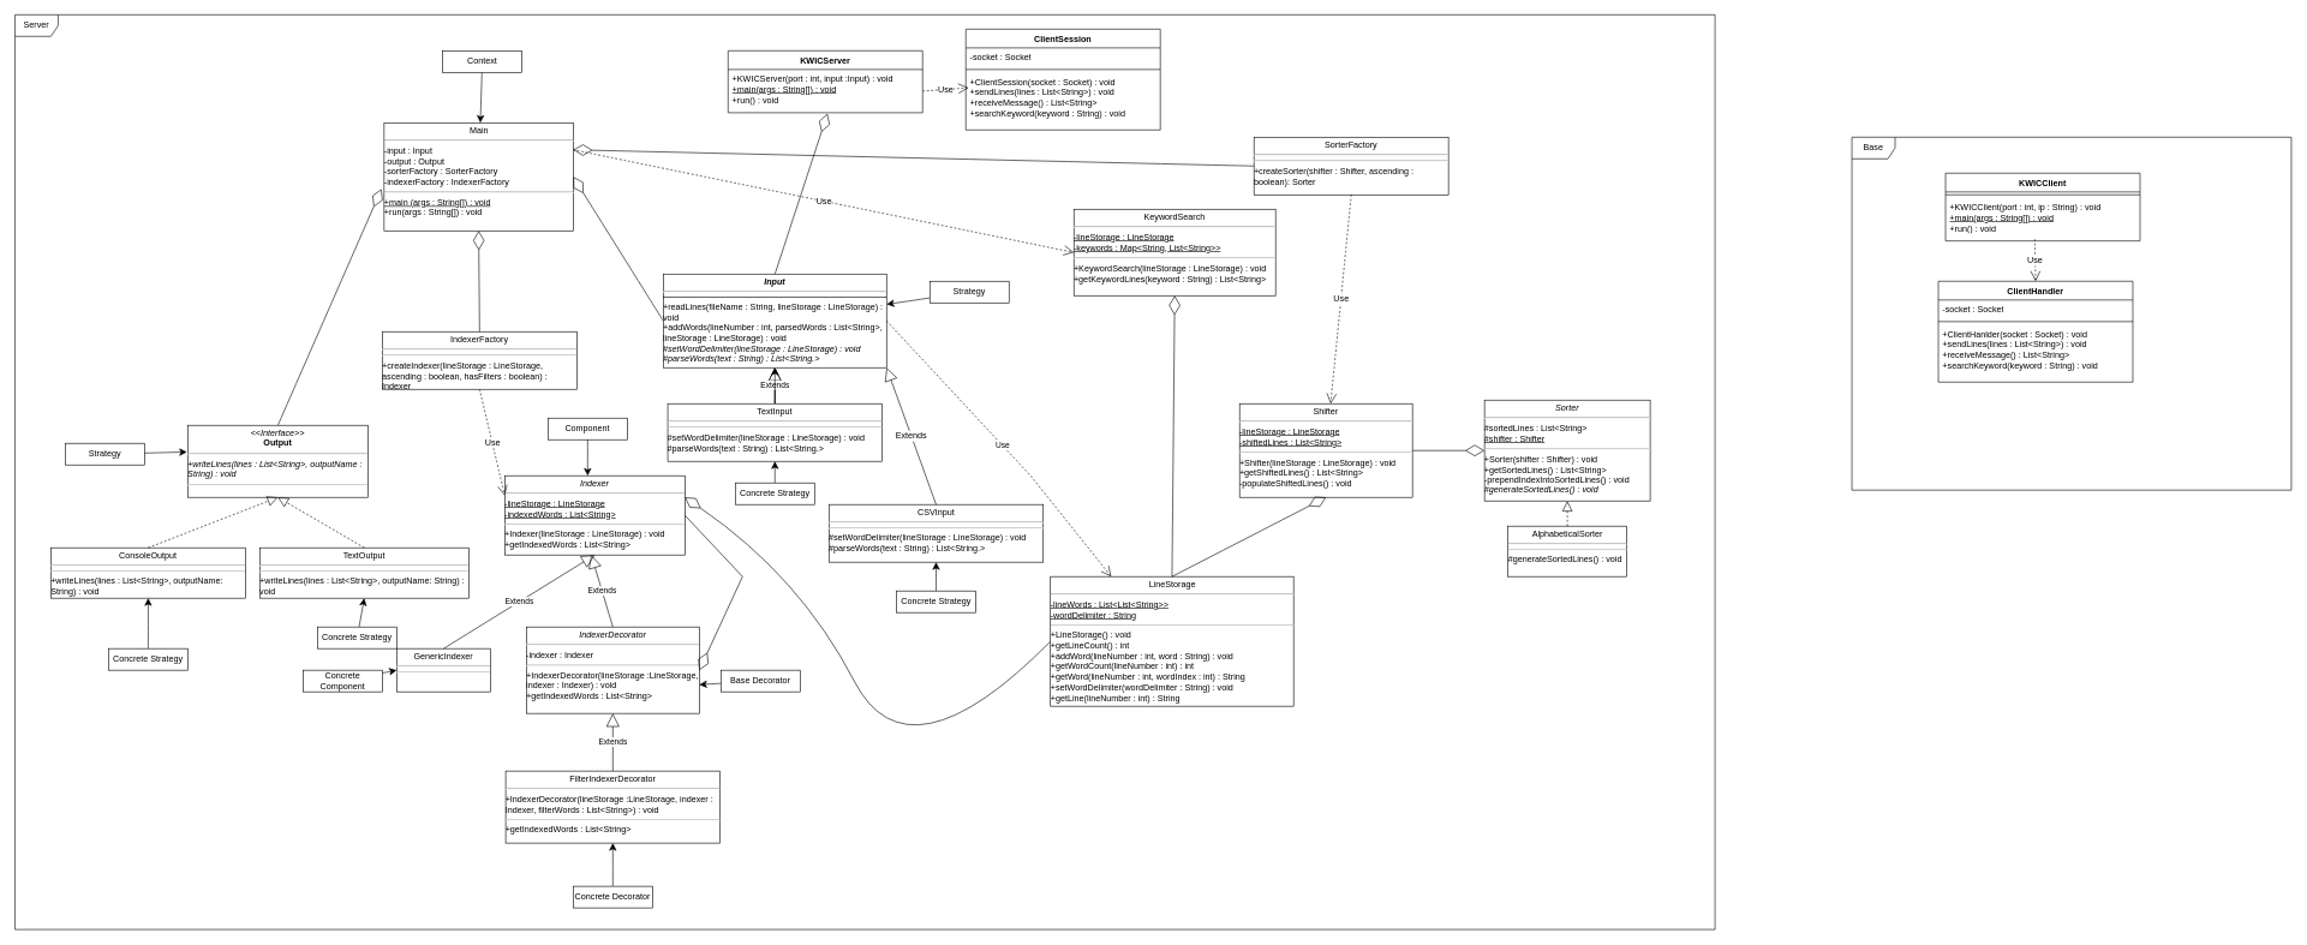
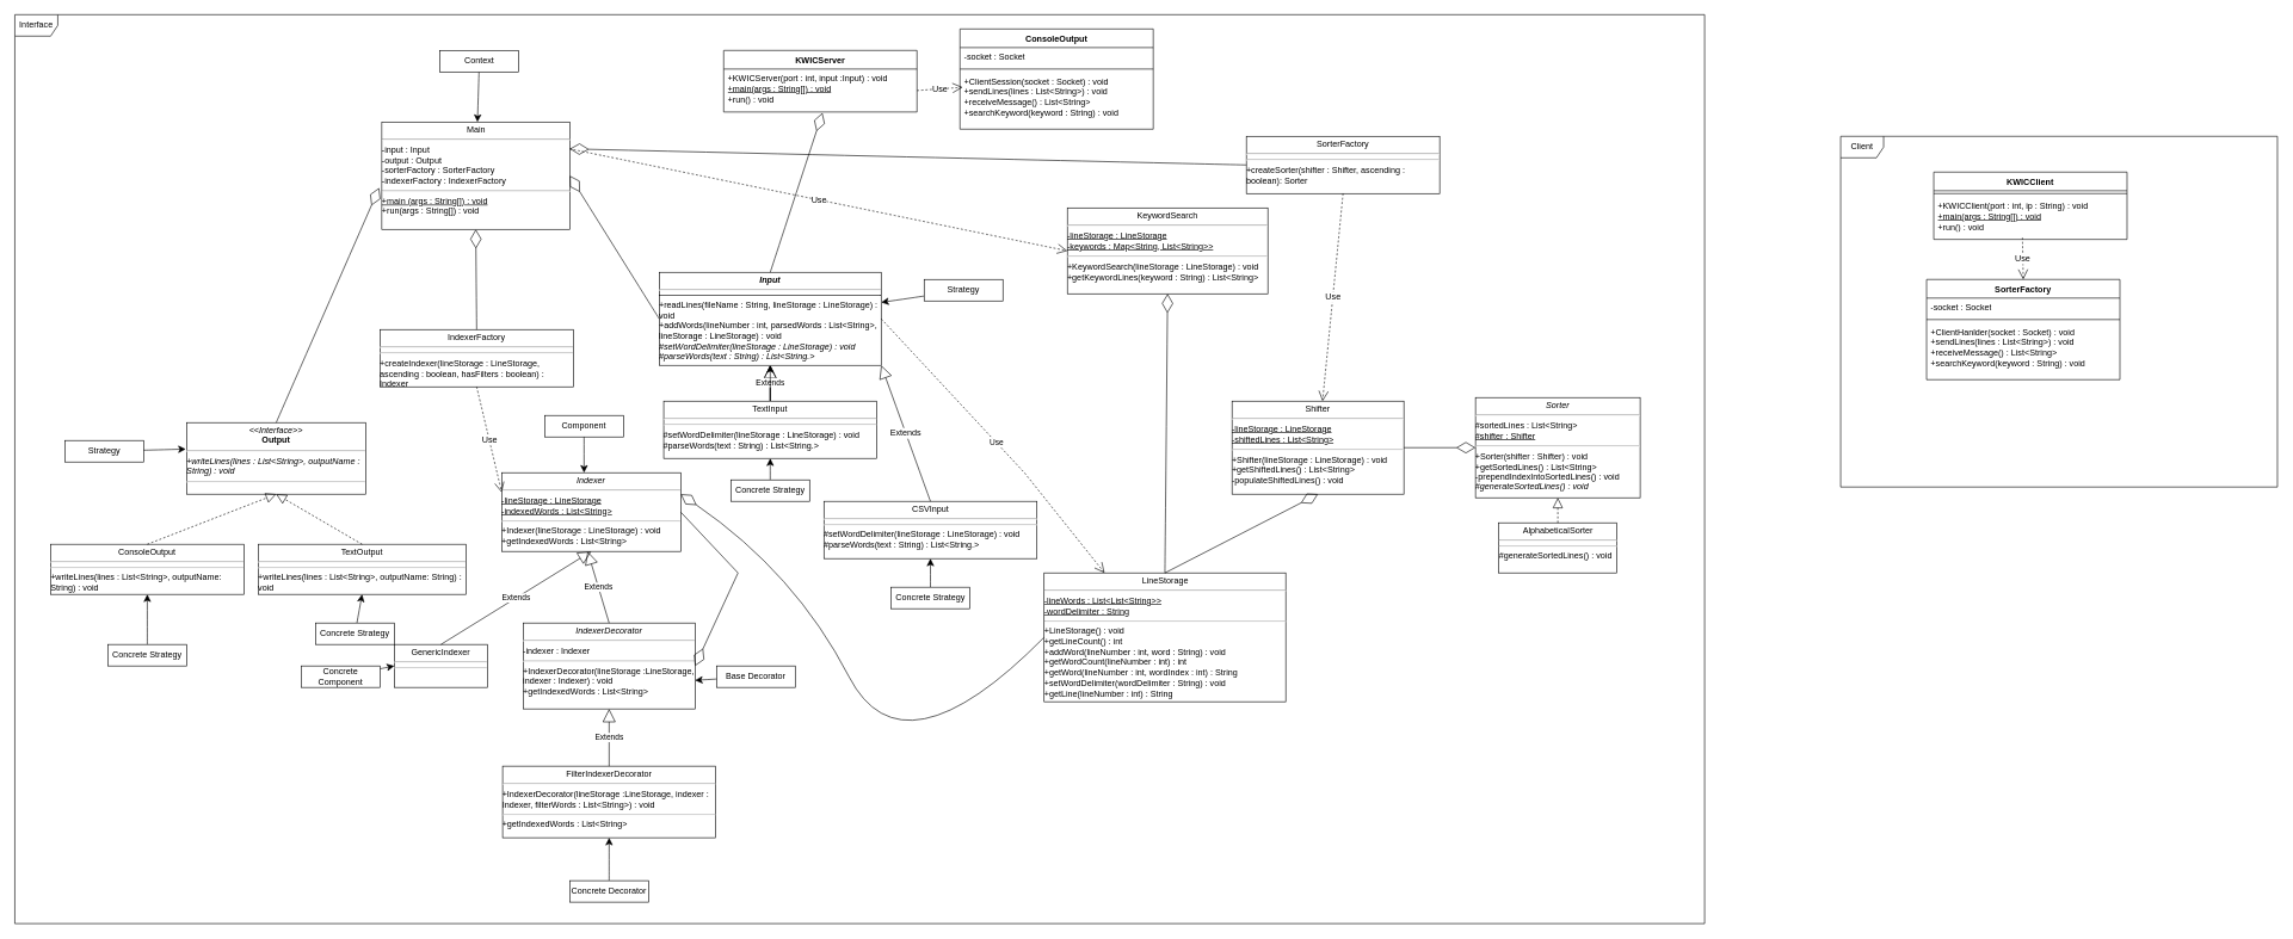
- <mxCell id="66" value="Server" style="shape=umlFrame;whiteSpace=wrap;html=1;pointerEvents=0;" vertex="1" parent="1"><mxGeometry x="20" y="20" width="2360" height="1270" as="geometry" /></mxCell>
+ <mxCell id="66" value="Interface" style="shape=umlFrame;whiteSpace=wrap;html=1;pointerEvents=0;" vertex="1" parent="1"><mxGeometry x="20" y="20" width="2360" height="1270" as="geometry" /></mxCell>
- <mxCell id="79" value="ClientSession" style="swimlane;fontStyle=1;align=center;verticalAlign=top;childLayout=stackLayout;horizontal=1;startSize=26;horizontalStack=0;resizeParent=1;resizeParentMax=0;resizeLast=0;collapsible=1;marginBottom=0;whiteSpace=wrap;html=1;" vertex="1" parent="1"><mxGeometry x="1340" width="270" height="140" as="geometry" y="40"><mxRectangle x="650" y="360" width="100" height="30" as="alternateBounds" /></mxGeometry></mxCell>
+ <mxCell id="79" value="ConsoleOutput" style="swimlane;fontStyle=1;align=center;verticalAlign=top;childLayout=stackLayout;horizontal=1;startSize=26;horizontalStack=0;resizeParent=1;resizeParentMax=0;resizeLast=0;collapsible=1;marginBottom=0;whiteSpace=wrap;html=1;" vertex="1" parent="1"><mxGeometry x="1340" width="270" height="140" as="geometry" y="40"><mxRectangle x="650" y="360" width="100" height="30" as="alternateBounds" /></mxGeometry></mxCell>
- <mxCell id="67" value="Base" style="shape=umlFrame;whiteSpace=wrap;html=1;pointerEvents=0;" vertex="1" parent="1"><mxGeometry x="2570" y="190" width="610" height="490" as="geometry" /></mxCell>
+ <mxCell id="67" value="Client" style="shape=umlFrame;whiteSpace=wrap;html=1;pointerEvents=0;" vertex="1" parent="1"><mxGeometry x="2570" y="190" width="610" height="490" as="geometry" /></mxCell>
- <mxCell id="71" value="ClientHandler" style="swimlane;fontStyle=1;align=center;verticalAlign=top;childLayout=stackLayout;horizontal=1;startSize=26;horizontalStack=0;resizeParent=1;resizeParentMax=0;resizeLast=0;collapsible=1;marginBottom=0;whiteSpace=wrap;html=1;" vertex="1" parent="1"><mxGeometry x="2690" y="390" width="270" height="140" as="geometry"><mxRectangle x="650" y="360" width="100" height="30" as="alternateBounds" /></mxGeometry></mxCell>
+ <mxCell id="71" value="SorterFactory" style="swimlane;fontStyle=1;align=center;verticalAlign=top;childLayout=stackLayout;horizontal=1;startSize=26;horizontalStack=0;resizeParent=1;resizeParentMax=0;resizeLast=0;collapsible=1;marginBottom=0;whiteSpace=wrap;html=1;" vertex="1" parent="1"><mxGeometry x="2690" y="390" width="270" height="140" as="geometry"><mxRectangle x="650" y="360" width="100" height="30" as="alternateBounds" /></mxGeometry></mxCell>
